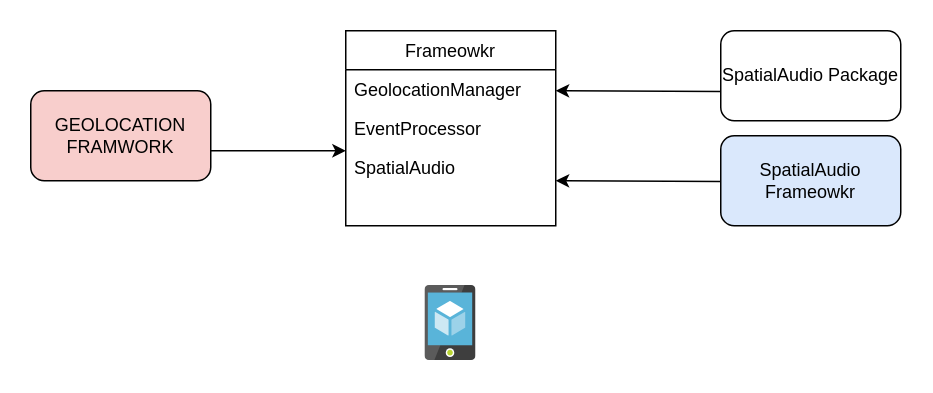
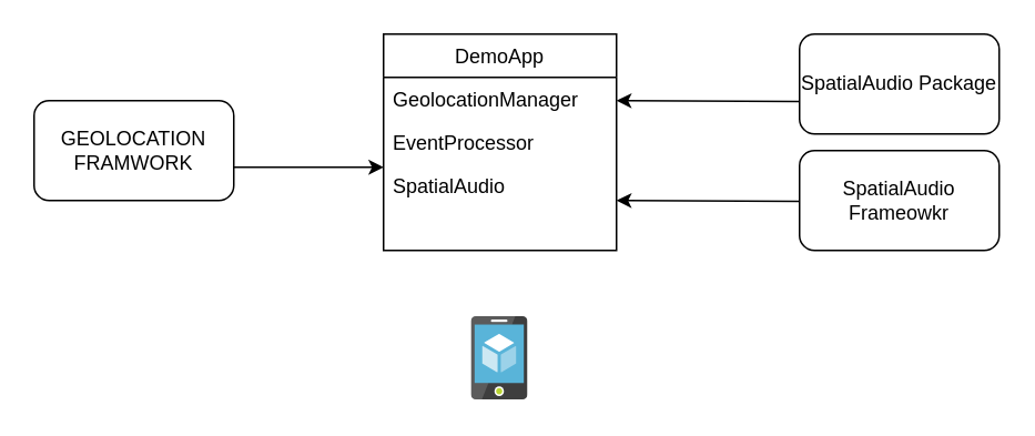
- <mxCell id="2" value="Frameowkr" style="swimlane;fontStyle=0;childLayout=stackLayout;horizontal=1;startSize=26;horizontalStack=0;resizeParent=1;resizeParentMax=0;resizeLast=0;collapsible=1;marginBottom=0;" vertex="1" parent="1"><mxGeometry x="230" y="20" width="140" height="130" as="geometry" /></mxCell>
+ <mxCell id="2" value="DemoApp" style="swimlane;fontStyle=0;childLayout=stackLayout;horizontal=1;startSize=26;horizontalStack=0;resizeParent=1;resizeParentMax=0;resizeLast=0;collapsible=1;marginBottom=0;" vertex="1" parent="1"><mxGeometry x="230" y="20" width="140" height="130" as="geometry" /></mxCell>
- <mxCell id="7" value="GEOLOCATION&lt;br&gt;FRAMWORK" style="rounded=1;whiteSpace=wrap;html=1;fillColor=#f8cecc;" vertex="1" parent="1"><mxGeometry x="20" y="60" width="120" height="60" as="geometry" /></mxCell>
+ <mxCell id="7" value="GEOLOCATION&lt;br&gt;FRAMWORK" style="rounded=1;whiteSpace=wrap;html=1;" vertex="1" parent="1"><mxGeometry x="20" y="60" width="120" height="60" as="geometry" /></mxCell>
- <mxCell id="9" value="SpatialAudio Frameowkr" style="rounded=1;whiteSpace=wrap;html=1;fillColor=#dae8fc;" vertex="1" parent="1"><mxGeometry x="480" y="90" width="120" height="60" as="geometry" /></mxCell>
+ <mxCell id="9" value="SpatialAudio Frameowkr" style="rounded=1;whiteSpace=wrap;html=1;" vertex="1" parent="1"><mxGeometry x="480" y="90" width="120" height="60" as="geometry" /></mxCell>
